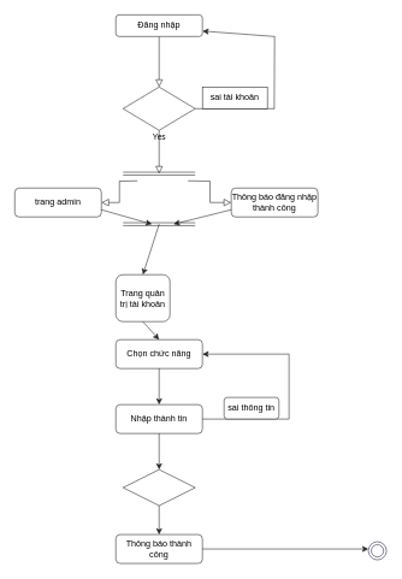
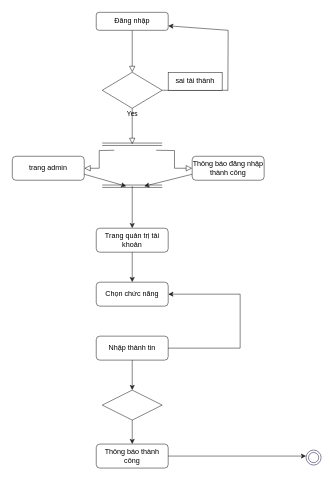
- <mxCell id="12" value="sai tài khoản" style="whiteSpace=wrap;html=1;opacity=80;" parent="1" vertex="1"><mxGeometry x="280" y="120" width="90" height="30" as="geometry" /></mxCell>
+ <mxCell id="12" value="sai tài thành" style="whiteSpace=wrap;html=1;opacity=80;" parent="1" vertex="1"><mxGeometry x="280" y="120" width="90" height="30" as="geometry" /></mxCell>
- <mxCell id="7" value="Trang quản trị tài khoản" style="rounded=1;whiteSpace=wrap;html=1;fontSize=12;glass=0;strokeWidth=1;shadow=0;opacity=80;" parent="1" vertex="1"><mxGeometry x="160" y="380" width="75" height="65" as="geometry" /></mxCell>
+ <mxCell id="7" value="Trang quản trị tài khoản" style="rounded=1;whiteSpace=wrap;html=1;fontSize=12;glass=0;strokeWidth=1;shadow=0;opacity=80;" parent="1" vertex="1"><mxGeometry x="160" y="380" width="120" height="40" as="geometry" /></mxCell>
- <mxCell id="23" value="" style="endArrow=classic;html=1;exitX=0.5;exitY=1;exitDx=0;exitDy=0;entryX=0.5;entryY=0;entryDx=0;entryDy=0;opacity=80;" parent="1" source="20" target="22" edge="1"><mxGeometry width="50" height="50" relative="1" as="geometry"><mxPoint x="380" y="440" as="sourcePoint" /><mxPoint x="430" y="390" as="targetPoint" /></mxGeometry></mxCell>
- <mxCell id="27" value="sai thông tin" style="rounded=1;whiteSpace=wrap;html=1;opacity=80;" parent="1" vertex="1"><mxGeometry x="310" y="550" width="76" height="30" as="geometry" /></mxCell>
